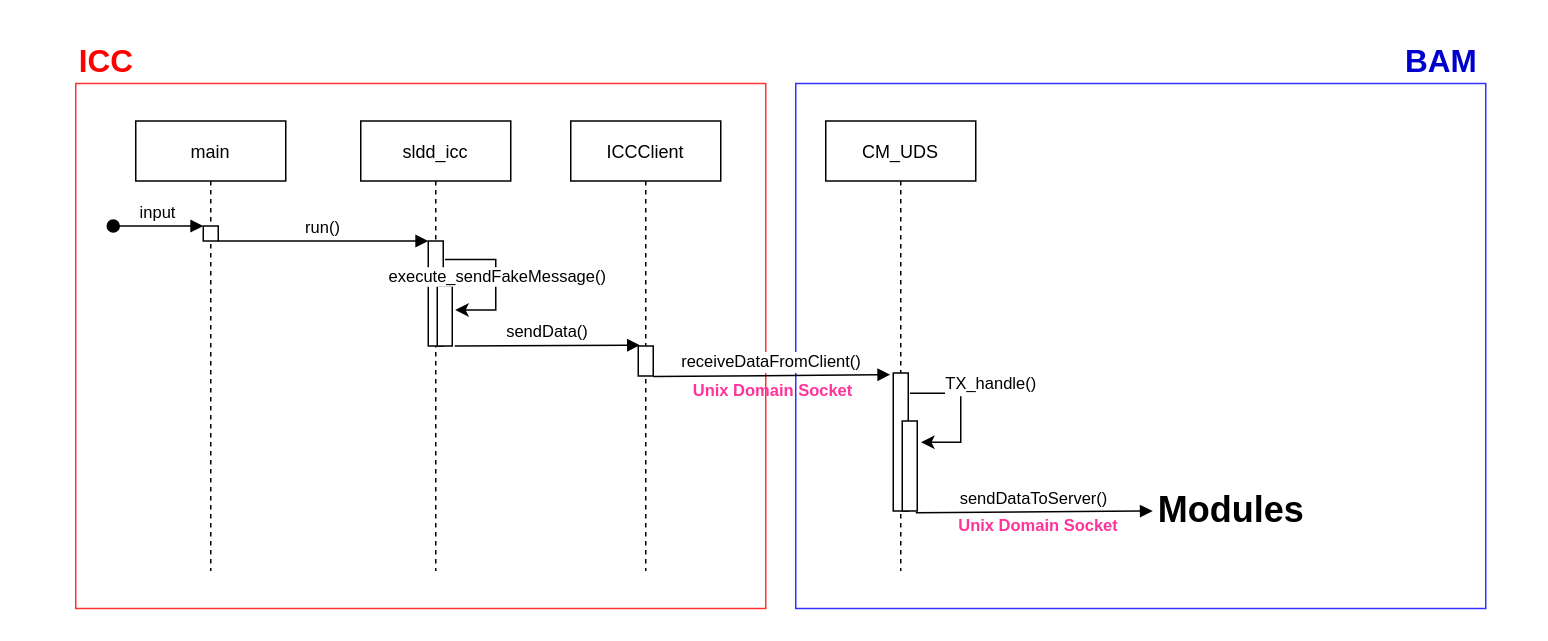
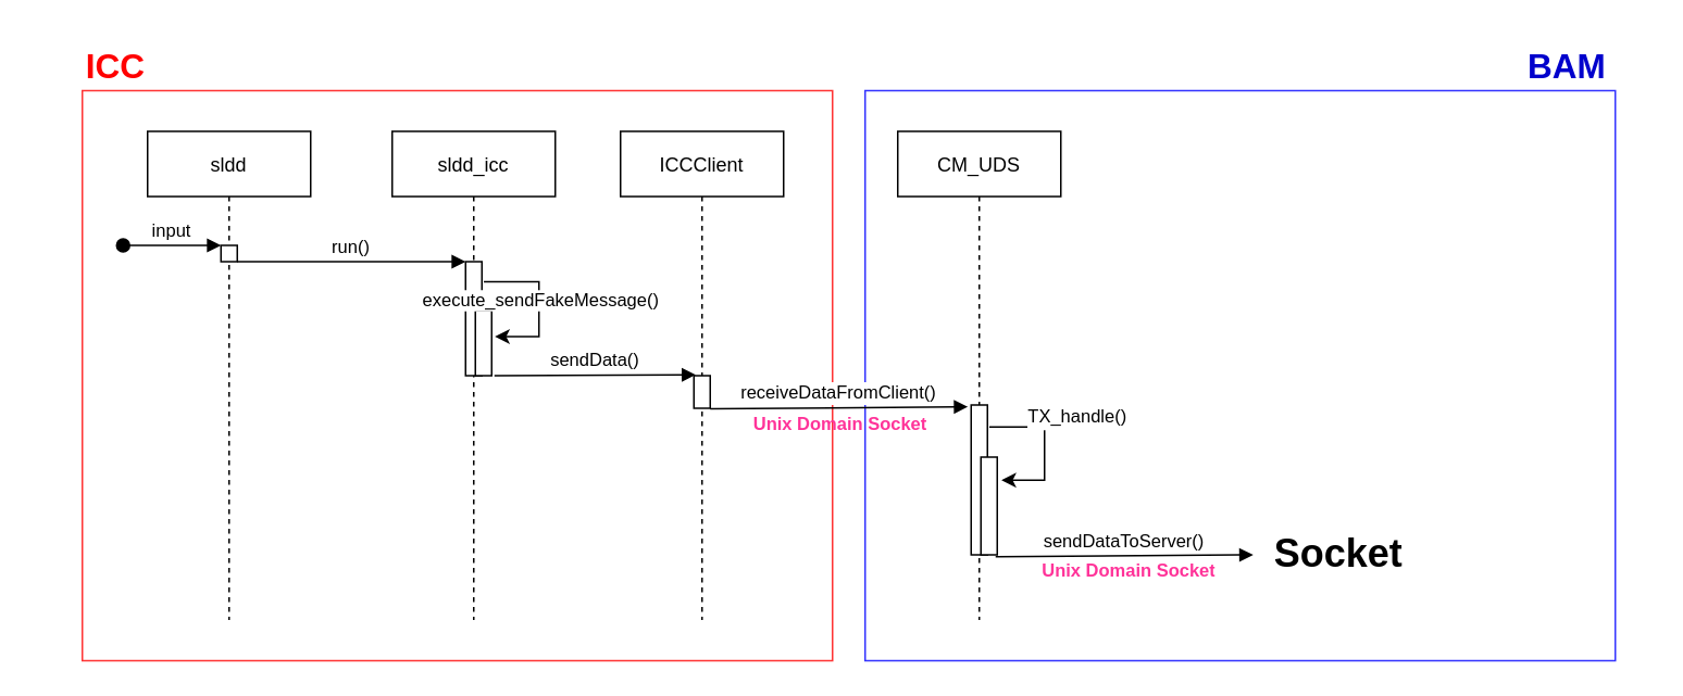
- <mxCell id="4" value="main" style="shape=umlLifeline;perimeter=lifelinePerimeter;container=1;collapsible=0;recursiveResize=0;rounded=0;shadow=0;strokeWidth=1;" parent="1" vertex="1"><mxGeometry x="90" y="80" width="100" height="300" as="geometry" /></mxCell>
+ <mxCell id="4" value="sldd" style="shape=umlLifeline;perimeter=lifelinePerimeter;container=1;collapsible=0;recursiveResize=0;rounded=0;shadow=0;strokeWidth=1;" parent="1" vertex="1"><mxGeometry x="90" y="80" width="100" height="300" as="geometry" /></mxCell>
- <mxCell id="24" value="&lt;font color=&quot;#000000&quot;&gt;Modules&lt;/font&gt;" style="text;strokeColor=none;fillColor=none;html=1;fontSize=24;fontStyle=1;verticalAlign=middle;align=center;fontColor=#FF3399;" vertex="1" parent="1"><mxGeometry x="770" y="320" width="100" height="40" as="geometry" /></mxCell>
+ <mxCell id="24" value="&lt;font color=&quot;#000000&quot;&gt;Socket&lt;/font&gt;" style="text;strokeColor=none;fillColor=none;html=1;fontSize=24;fontStyle=1;verticalAlign=middle;align=center;fontColor=#FF3399;" vertex="1" parent="1"><mxGeometry x="770" y="320" width="100" height="40" as="geometry" /></mxCell>
